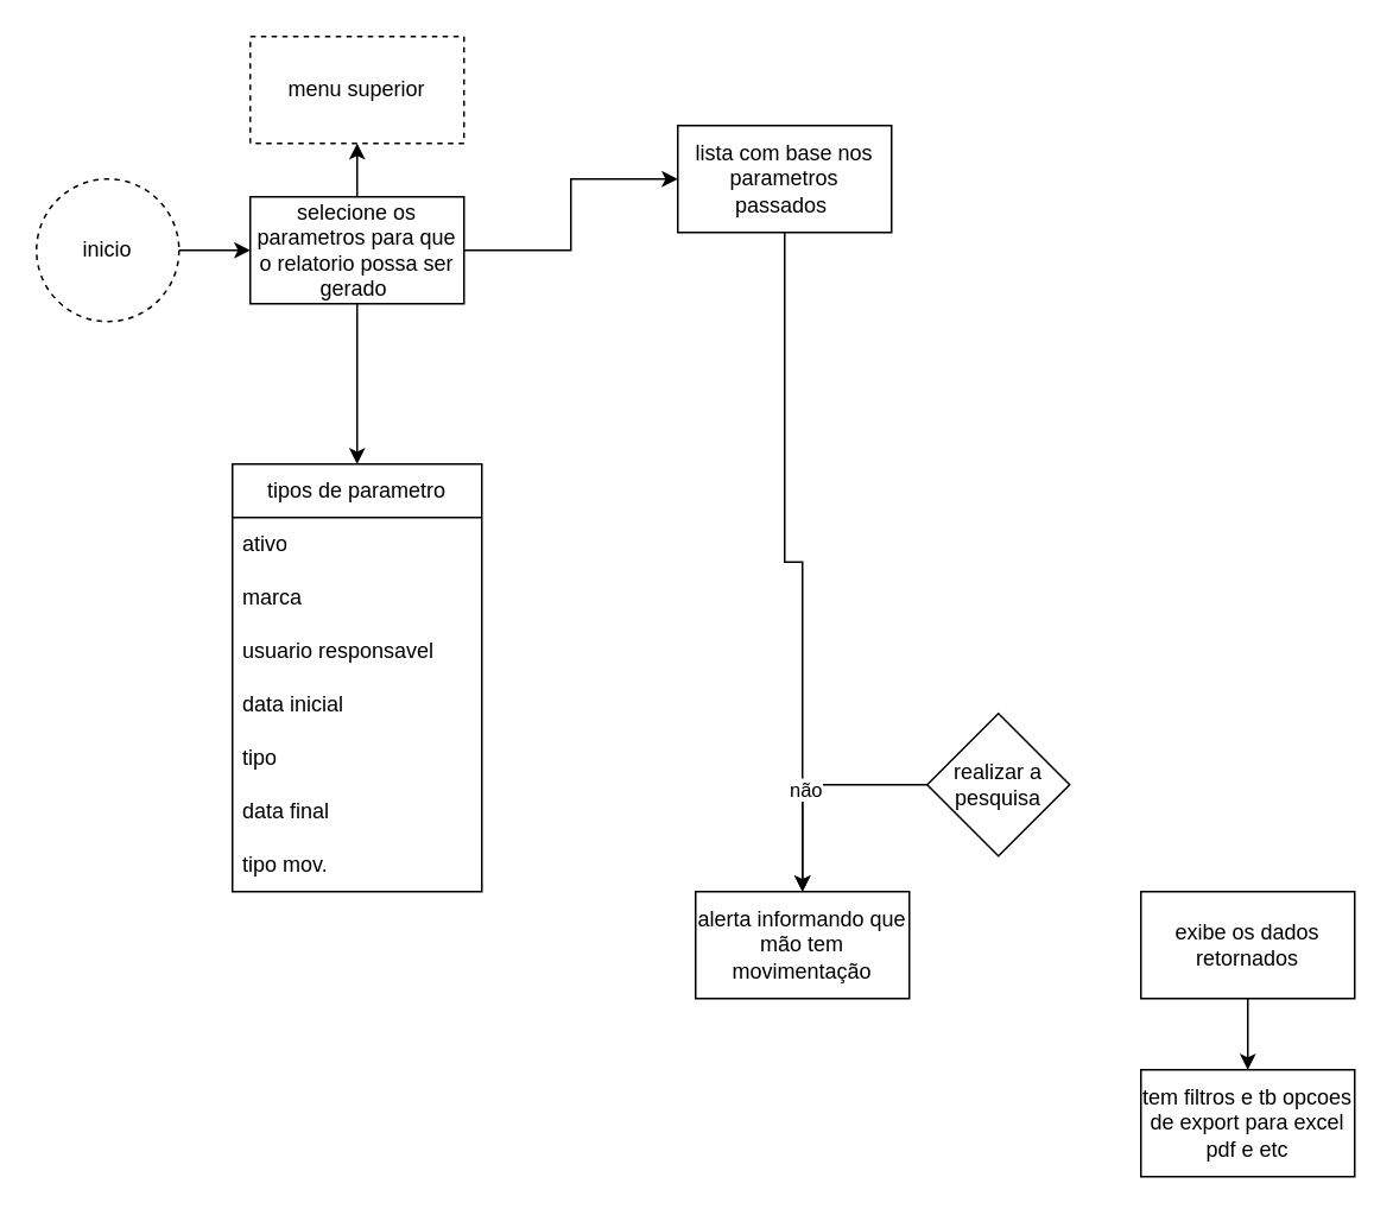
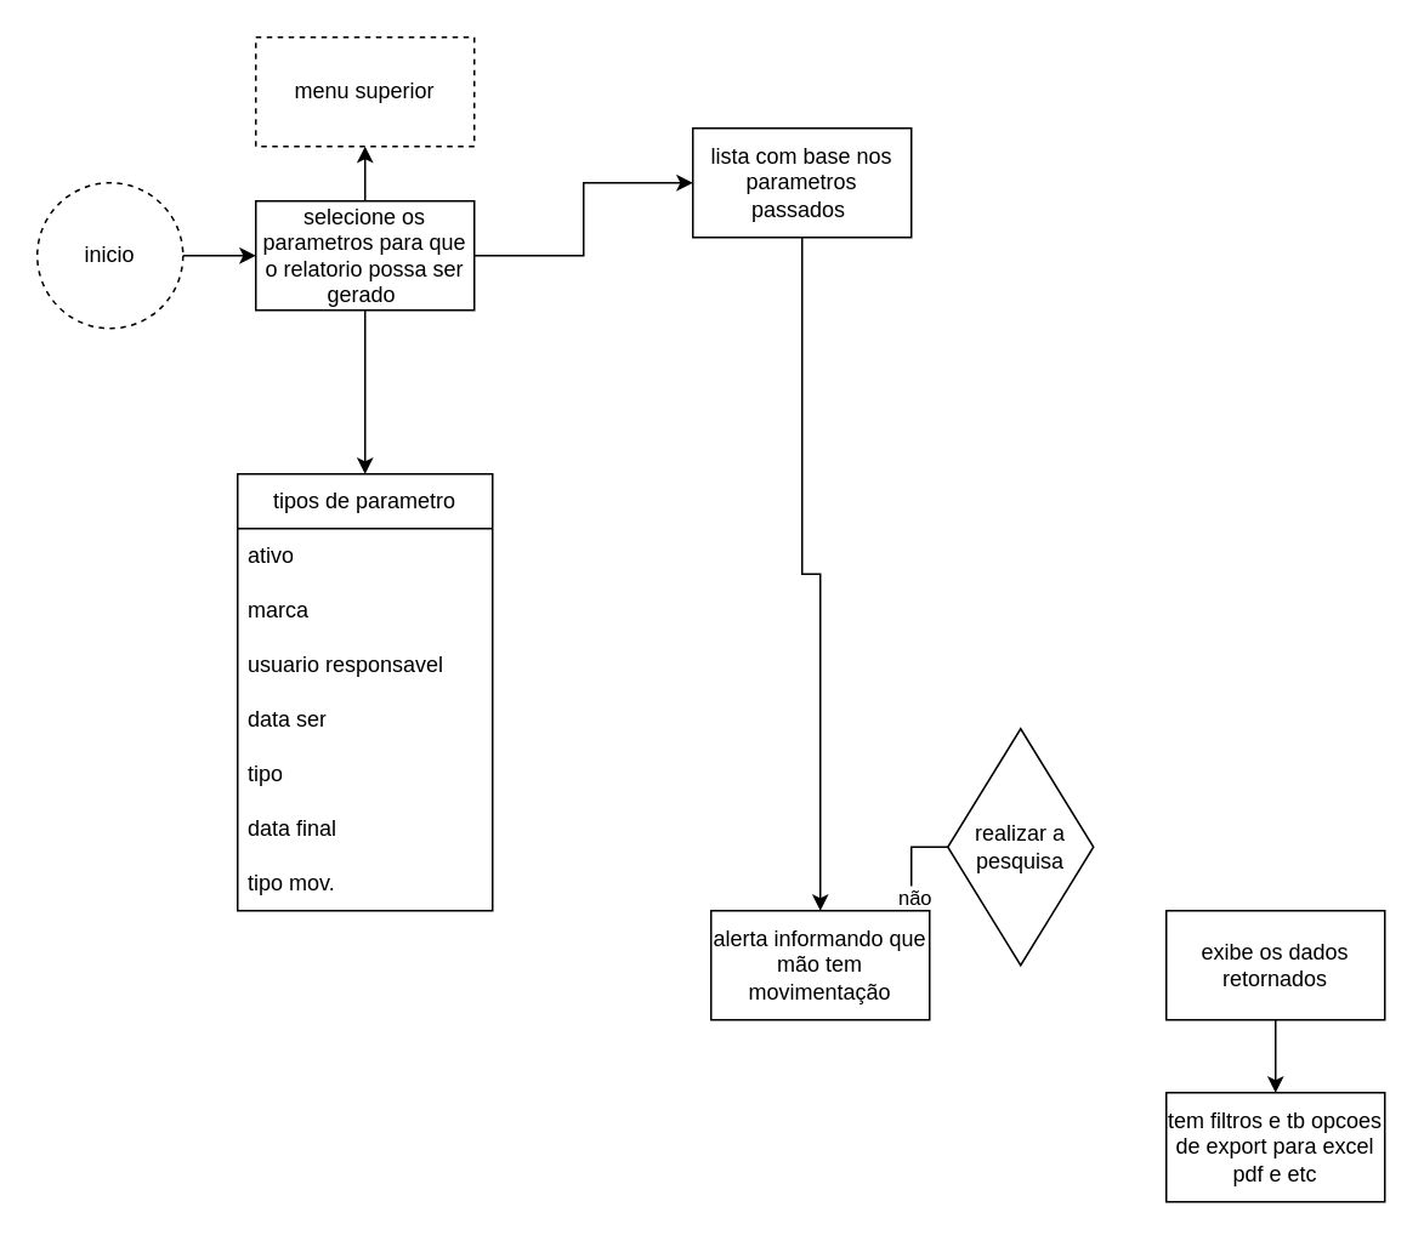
- <mxCell id="13" value="data inicial" style="text;strokeColor=none;fillColor=none;align=left;verticalAlign=middle;spacingLeft=4;spacingRight=4;overflow=hidden;points=[[0,0.5],[1,0.5]];portConstraint=eastwest;rotatable=0;whiteSpace=wrap;html=1;" vertex="1" parent="9"><mxGeometry y="120" width="140" height="30" as="geometry" /></mxCell>
+ <mxCell id="13" value="data ser" style="text;strokeColor=none;fillColor=none;align=left;verticalAlign=middle;spacingLeft=4;spacingRight=4;overflow=hidden;points=[[0,0.5],[1,0.5]];portConstraint=eastwest;rotatable=0;whiteSpace=wrap;html=1;" vertex="1" parent="9"><mxGeometry y="120" width="140" height="30" as="geometry" /></mxCell>
- <mxCell id="20" value="realizar a pesquisa" style="rhombus;whiteSpace=wrap;html=1;" parent="1" vertex="1"><mxGeometry x="520" y="400" width="80" height="80" as="geometry" /></mxCell>
+ <mxCell id="20" value="realizar a pesquisa" style="rhombus;whiteSpace=wrap;html=1;" parent="1" vertex="1"><mxGeometry x="520" y="400" width="80" height="130" as="geometry" /></mxCell>
